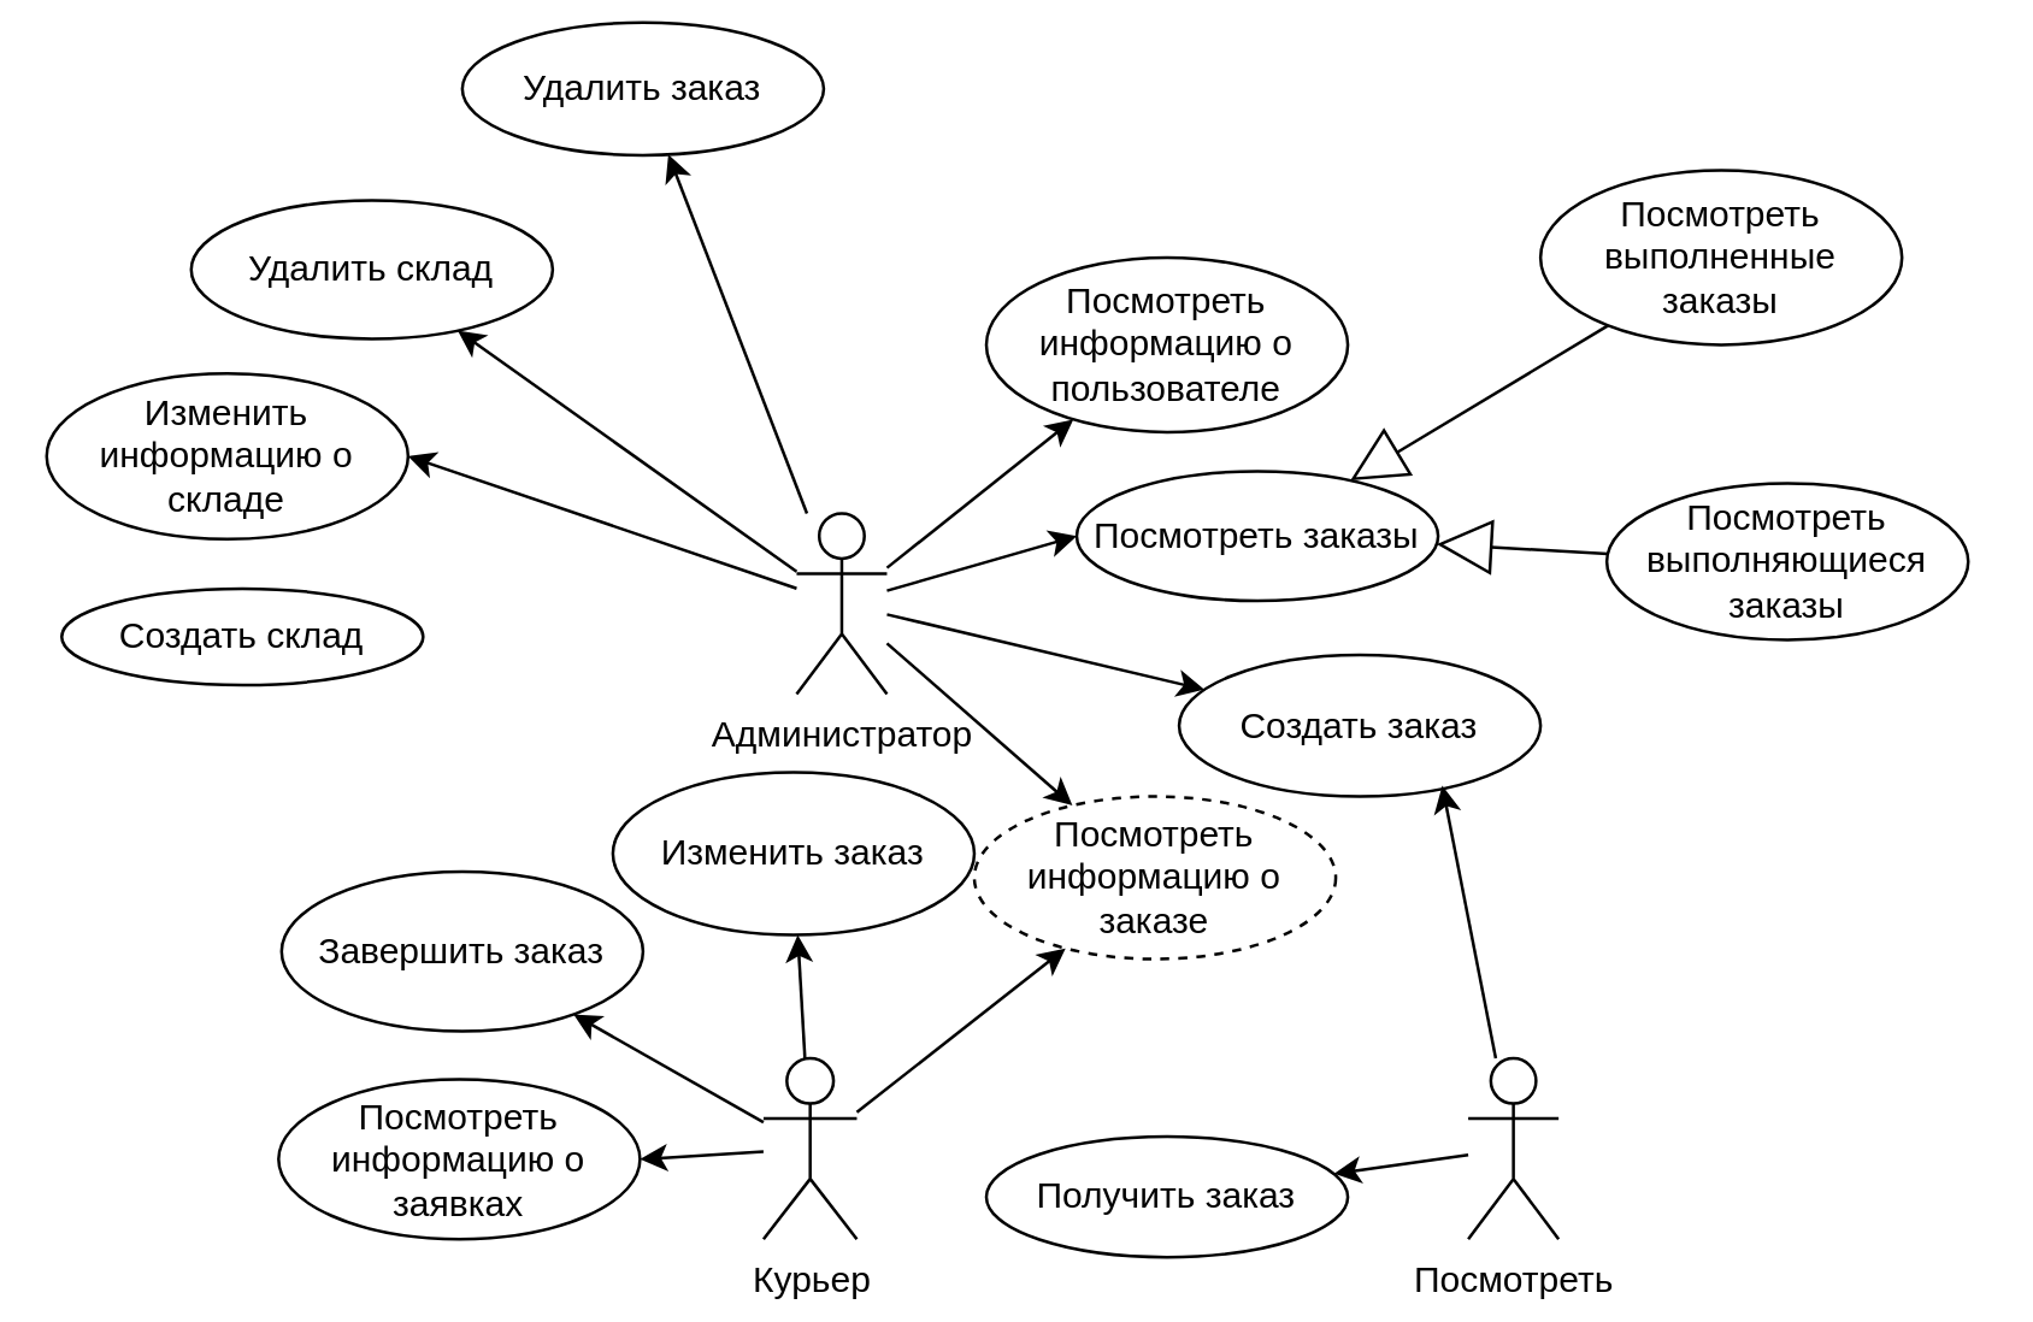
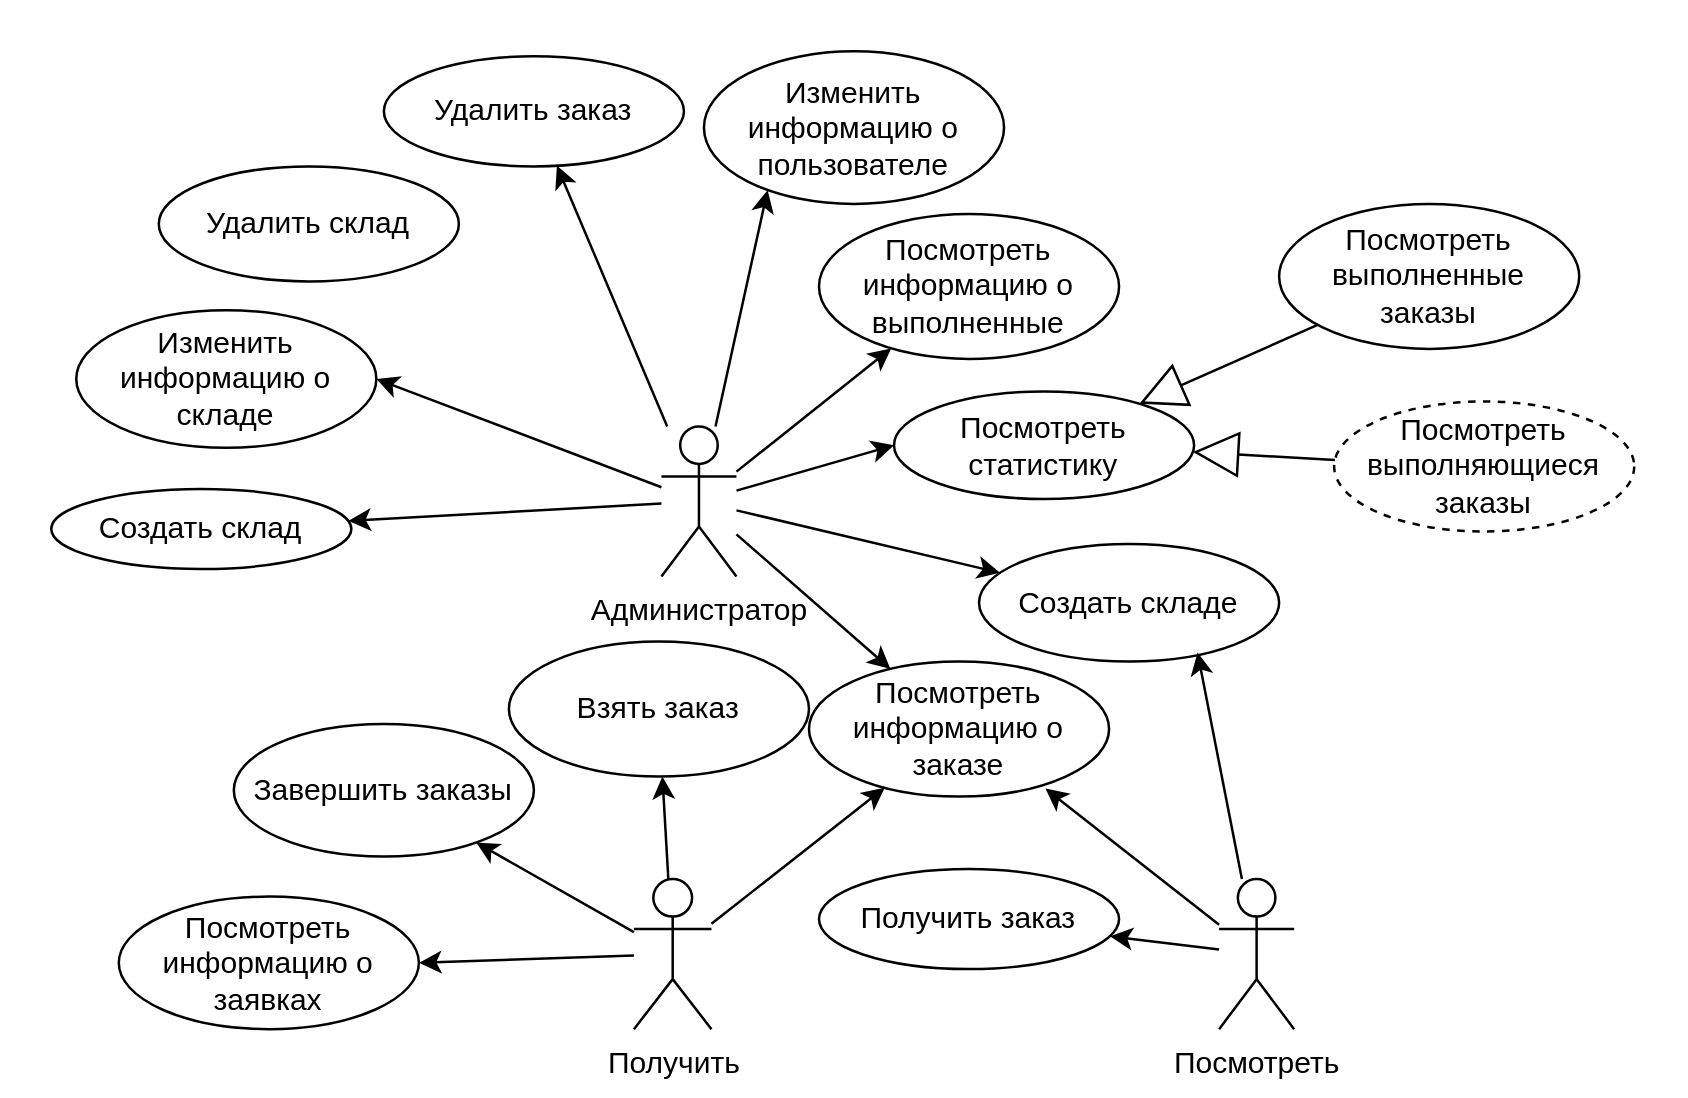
- <mxCell id="11" value="Удалить заказ" style="ellipse;whiteSpace=wrap;html=1;" vertex="1" parent="1"><mxGeometry x="153" y="7" width="120" height="44" as="geometry" /></mxCell>
+ <mxCell id="11" value="Удалить заказ" style="ellipse;whiteSpace=wrap;html=1;" vertex="1" parent="1"><mxGeometry x="153" y="22" width="120" height="44" as="geometry" /></mxCell>
+ <mxCell id="7" value="Изменить информацию о пользователе" style="ellipse;whiteSpace=wrap;html=1;" vertex="1" parent="1"><mxGeometry x="281" y="20" width="120" height="61" as="geometry" /></mxCell>
- <mxCell id="33" value="Посмотреть выполненные заказы" style="ellipse;whiteSpace=wrap;html=1;" vertex="1" parent="1"><mxGeometry x="511" y="56" width="120" height="58" as="geometry" /></mxCell>
+ <mxCell id="33" value="Посмотреть выполненные заказы" style="ellipse;whiteSpace=wrap;html=1;" vertex="1" parent="1"><mxGeometry x="511" y="81" width="120" height="58" as="geometry" /></mxCell>
- <mxCell id="8" value="Посмотреть информацию о пользователе" style="ellipse;whiteSpace=wrap;html=1;" vertex="1" parent="1"><mxGeometry x="327" y="85" width="120" height="58" as="geometry" /></mxCell>
+ <mxCell id="8" value="Посмотреть информацию о выполненные" style="ellipse;whiteSpace=wrap;html=1;" vertex="1" parent="1"><mxGeometry x="327" y="85" width="120" height="58" as="geometry" /></mxCell>
+ <mxCell id="17" value="" style="endArrow=classic;html=1;rounded=0;entryX=0.212;entryY=0.91;entryDx=0;entryDy=0;entryPerimeter=0;" edge="1" parent="1" source="3" target="7"><mxGeometry width="50" height="50" relative="1" as="geometry"><mxPoint x="260" y="244" as="sourcePoint" /><mxPoint x="310" y="194" as="targetPoint" /></mxGeometry></mxCell>
- <mxCell id="5" value="Изменить информацию о складе" style="ellipse;whiteSpace=wrap;html=1;" vertex="1" parent="1"><mxGeometry x="15" y="123.5" width="120" height="55" as="geometry" /></mxCell>
+ <mxCell id="5" value="Изменить информацию о складе" style="ellipse;whiteSpace=wrap;html=1;" vertex="1" parent="1"><mxGeometry x="30" y="123.5" width="120" height="55" as="geometry" /></mxCell>
- <mxCell id="14" value="" style="endArrow=classic;html=1;rounded=0;" edge="1" parent="1" source="3" target="6"><mxGeometry width="50" height="50" relative="1" as="geometry"><mxPoint x="273" y="246" as="sourcePoint" /><mxPoint x="323" y="196" as="targetPoint" /></mxGeometry></mxCell>
- <mxCell id="9" value="Посмотреть заказы" style="ellipse;whiteSpace=wrap;html=1;" vertex="1" parent="1"><mxGeometry x="357" y="156" width="120" height="43" as="geometry" /></mxCell>
+ <mxCell id="9" value="Посмотреть статистику" style="ellipse;whiteSpace=wrap;html=1;" vertex="1" parent="1"><mxGeometry x="357" y="156" width="120" height="43" as="geometry" /></mxCell>
- <mxCell id="34" value="Посмотреть выполняющиеся заказы" style="ellipse;whiteSpace=wrap;html=1;" vertex="1" parent="1"><mxGeometry x="533" y="160" width="120" height="52" as="geometry" /></mxCell>
+ <mxCell id="34" value="Посмотреть выполняющиеся заказы" style="ellipse;whiteSpace=wrap;html=1;dashed=1;" vertex="1" parent="1"><mxGeometry x="533" y="160" width="120" height="52" as="geometry" /></mxCell>
+ <mxCell id="12" value="" style="endArrow=classic;html=1;rounded=0;" edge="1" parent="1" source="3" target="4"><mxGeometry width="50" height="50" relative="1" as="geometry"><mxPoint x="260" y="244" as="sourcePoint" /><mxPoint x="310" y="194" as="targetPoint" /></mxGeometry></mxCell>
- <mxCell id="10" value="Создать заказ" style="ellipse;whiteSpace=wrap;html=1;" vertex="1" parent="1"><mxGeometry x="391" y="217" width="120" height="47" as="geometry" /></mxCell>
+ <mxCell id="10" value="Создать складе" style="ellipse;whiteSpace=wrap;html=1;" vertex="1" parent="1"><mxGeometry x="391" y="217" width="120" height="47" as="geometry" /></mxCell>
- <mxCell id="29" value="Изменить заказ" style="ellipse;whiteSpace=wrap;html=1;" vertex="1" parent="1"><mxGeometry x="203" y="256" width="120" height="54" as="geometry" /></mxCell>
+ <mxCell id="29" value="Взять заказ" style="ellipse;whiteSpace=wrap;html=1;" vertex="1" parent="1"><mxGeometry x="203" y="256" width="120" height="54" as="geometry" /></mxCell>
- <mxCell id="20" value="Посмотреть информацию о заказе" style="ellipse;whiteSpace=wrap;html=1;dashed=1;" vertex="1" parent="1"><mxGeometry x="323" y="264" width="120" height="54" as="geometry" /></mxCell>
+ <mxCell id="20" value="Посмотреть информацию о заказе" style="ellipse;whiteSpace=wrap;html=1;" vertex="1" parent="1"><mxGeometry x="323" y="264" width="120" height="54" as="geometry" /></mxCell>
- <mxCell id="27" value="Завершить заказ" style="ellipse;whiteSpace=wrap;html=1;" vertex="1" parent="1"><mxGeometry x="93" y="289" width="120" height="53" as="geometry" /></mxCell>
+ <mxCell id="27" value="Завершить заказы" style="ellipse;whiteSpace=wrap;html=1;" vertex="1" parent="1"><mxGeometry x="93" y="289" width="120" height="53" as="geometry" /></mxCell>
+ <mxCell id="24" value="" style="endArrow=classic;html=1;rounded=0;entryX=0.788;entryY=0.941;entryDx=0;entryDy=0;entryPerimeter=0;" edge="1" parent="1" source="23" target="20"><mxGeometry width="50" height="50" relative="1" as="geometry"><mxPoint x="409" y="409" as="sourcePoint" /><mxPoint x="459" y="359" as="targetPoint" /></mxGeometry></mxCell>
- <mxCell id="37" value="Посмотреть информацию о заявках" style="ellipse;whiteSpace=wrap;html=1;" vertex="1" parent="1"><mxGeometry x="92" y="358" width="120" height="53" as="geometry" /></mxCell>
+ <mxCell id="37" value="Посмотреть информацию о заявках" style="ellipse;whiteSpace=wrap;html=1;" vertex="1" parent="1"><mxGeometry x="47" y="358" width="120" height="53" as="geometry" /></mxCell>
- <mxCell id="30" value="Получить заказ" style="ellipse;whiteSpace=wrap;html=1;" vertex="1" parent="1"><mxGeometry x="327" y="377" width="120" height="40" as="geometry" /></mxCell>
+ <mxCell id="30" value="Получить заказ" style="ellipse;whiteSpace=wrap;html=1;" vertex="1" parent="1"><mxGeometry x="327" y="347" width="120" height="40" as="geometry" /></mxCell>
- <mxCell id="21" value="Курьер" style="shape=umlActor;verticalLabelPosition=bottom;verticalAlign=top;html=1;outlineConnect=0;" vertex="1" parent="1"><mxGeometry x="253" y="351" width="31" height="60" as="geometry" /></mxCell>
+ <mxCell id="21" value="Получить" style="shape=umlActor;verticalLabelPosition=bottom;verticalAlign=top;html=1;outlineConnect=0;" vertex="1" parent="1"><mxGeometry x="253" y="351" width="31" height="60" as="geometry" /></mxCell>
